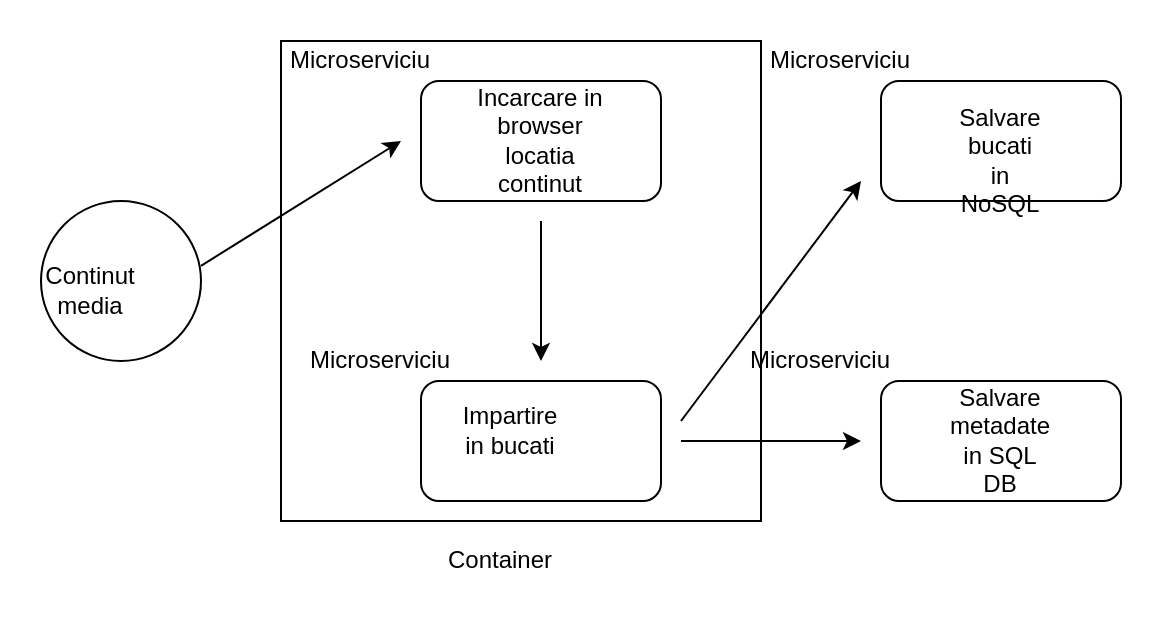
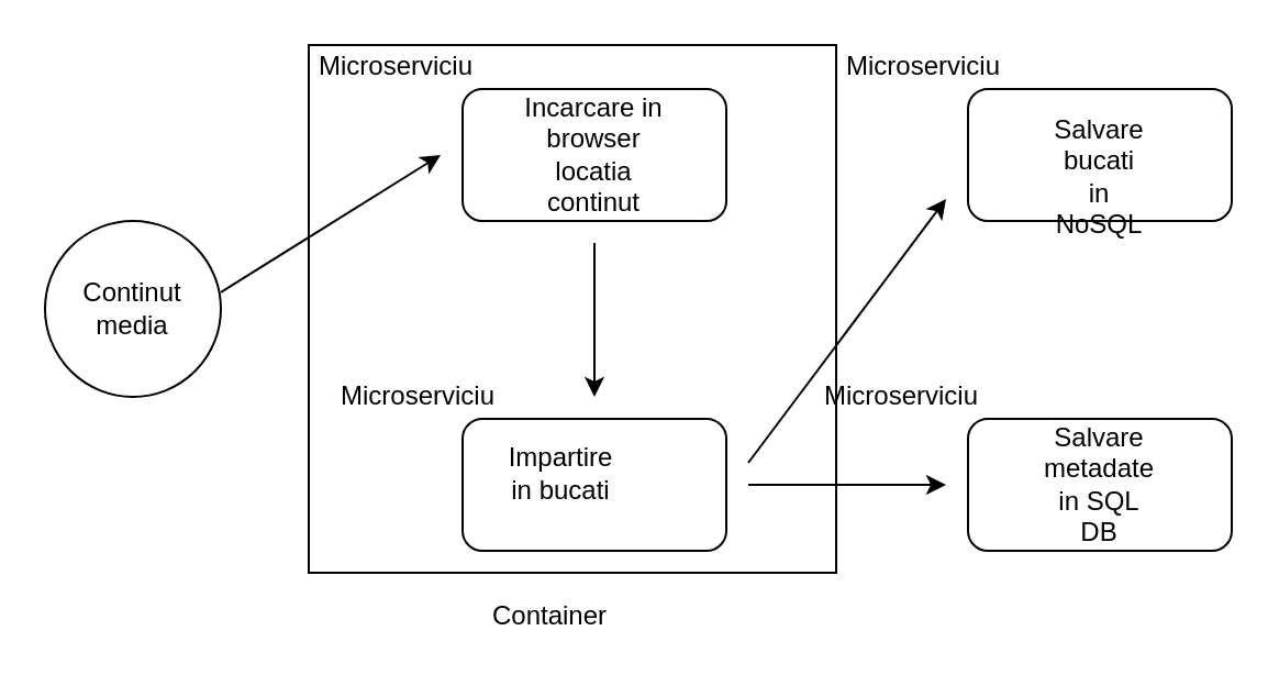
- <mxCell id="12" value="Continut media" style="text;html=1;strokeColor=none;fillColor=none;align=center;verticalAlign=middle;whiteSpace=wrap;rounded=0;" vertex="1" parent="1"><mxGeometry x="25" y="135" width="40" height="20" as="geometry" /></mxCell>
+ <mxCell id="12" value="Continut media" style="text;html=1;strokeColor=none;fillColor=none;align=center;verticalAlign=middle;whiteSpace=wrap;rounded=0;" vertex="1" parent="1"><mxGeometry x="40" y="130" width="40" height="20" as="geometry" /></mxCell>
